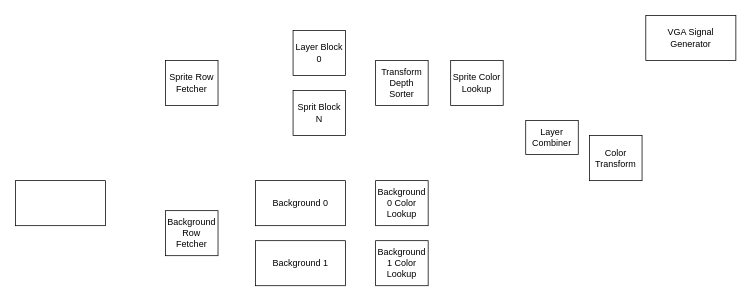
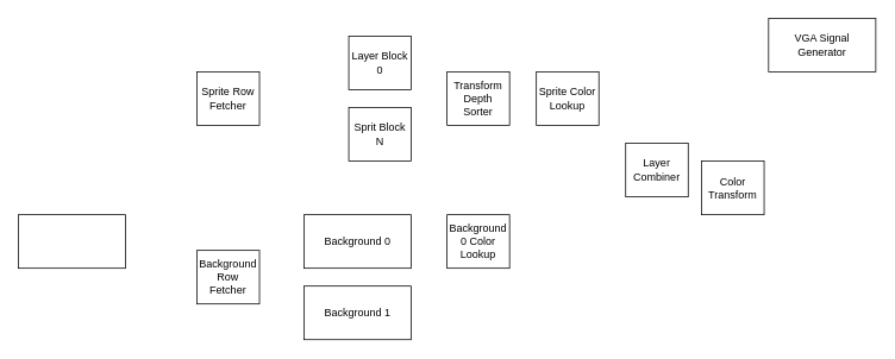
- <mxCell id="9" value="Layer Combiner" style="rounded=0;whiteSpace=wrap;html=1;" vertex="1" parent="1"><mxGeometry x="700" y="160" width="70" height="45" as="geometry" /></mxCell>
+ <mxCell id="9" value="Layer Combiner" style="rounded=0;whiteSpace=wrap;html=1;" vertex="1" parent="1"><mxGeometry x="700" y="160" width="70" height="60" as="geometry" /></mxCell>
- <mxCell id="11" value="Background 1 Color Lookup" style="rounded=0;whiteSpace=wrap;html=1;" vertex="1" parent="1"><mxGeometry x="500" y="320" width="70" height="60" as="geometry" /></mxCell>
